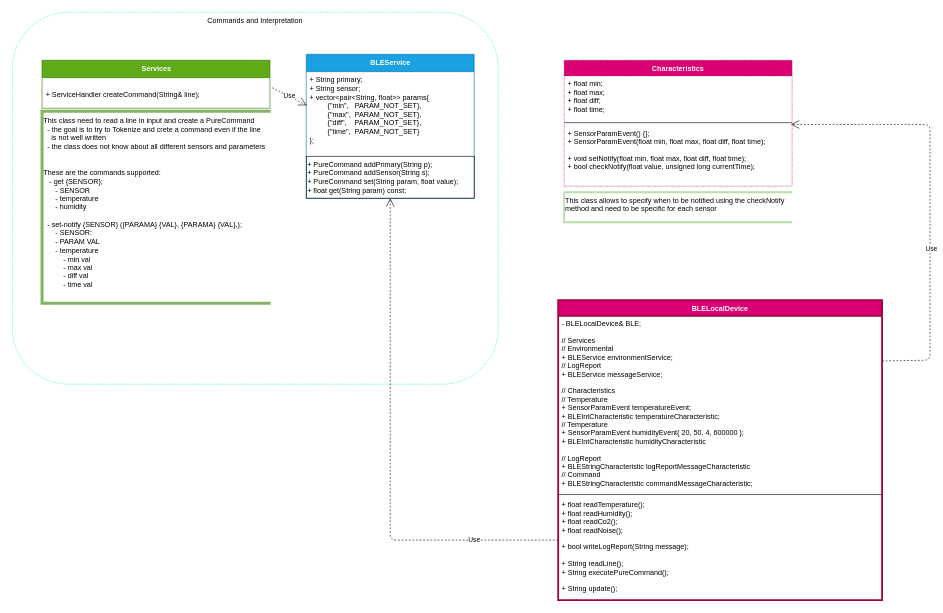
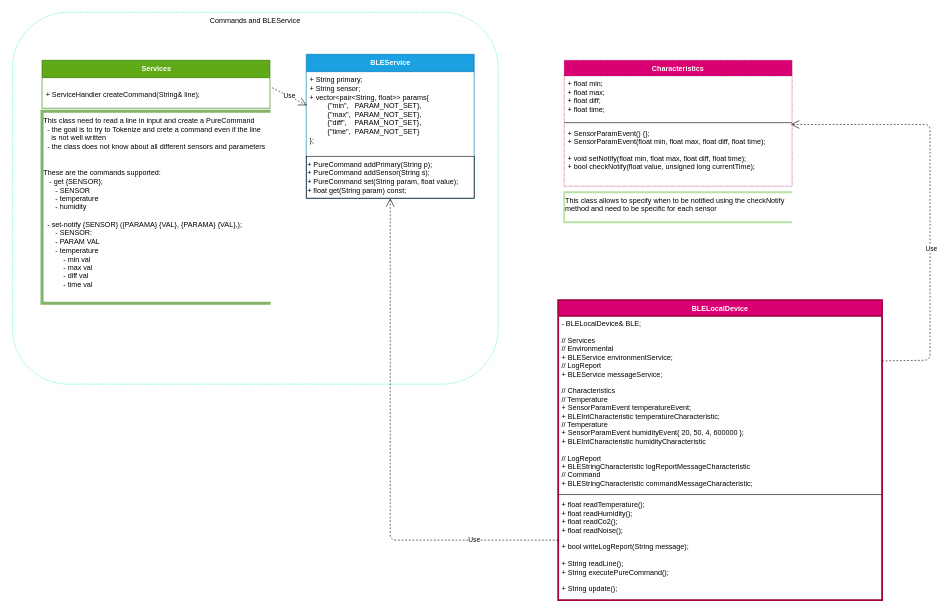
- <mxCell id="2" value="Commands and Interpretation" style="rounded=1;whiteSpace=wrap;html=1;strokeWidth=1;gradientColor=#ffffff;fillColor=none;dashed=1;dashPattern=1 1;verticalAlign=top;strokeColor=#11F09E;" parent="1" vertex="1"><mxGeometry x="20" y="20" width="810" height="620" as="geometry" /></mxCell>
+ <mxCell id="2" value="Commands and BLEService" style="rounded=1;whiteSpace=wrap;html=1;strokeWidth=1;gradientColor=#ffffff;fillColor=none;dashed=1;dashPattern=1 1;verticalAlign=top;strokeColor=#11F09E;" parent="1" vertex="1"><mxGeometry x="20" y="20" width="810" height="620" as="geometry" /></mxCell>
